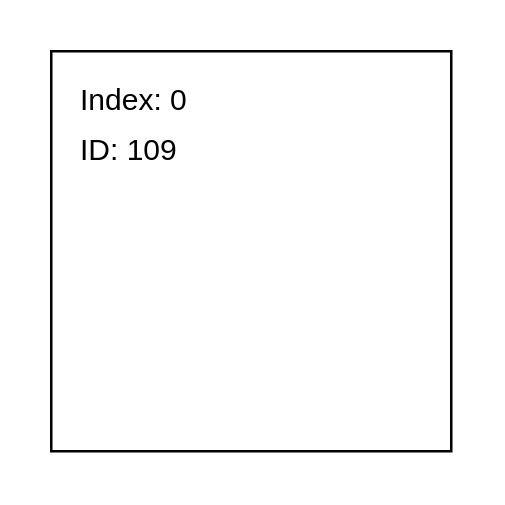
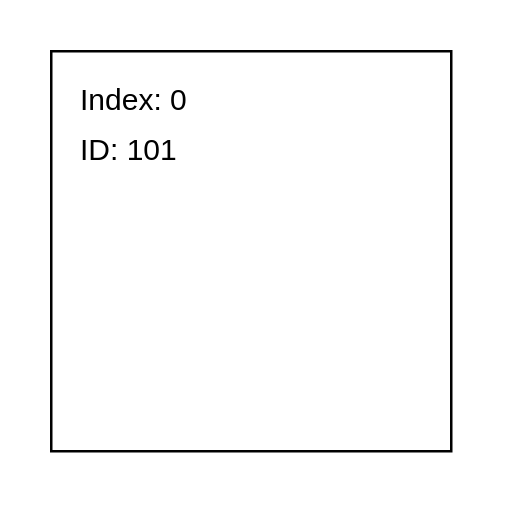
- <mxCell id="4" value="ID: 109" style="text;html=1;strokeColor=none;fillColor=none;align=left;verticalAlign=middle;whiteSpace=wrap;rounded=0;" vertex="1" parent="1"><mxGeometry x="30" y="50" width="140" height="20" as="geometry" /></mxCell>
+ <mxCell id="4" value="ID: 101" style="text;html=1;strokeColor=none;fillColor=none;align=left;verticalAlign=middle;whiteSpace=wrap;rounded=0;" vertex="1" parent="1"><mxGeometry x="30" y="50" width="140" height="20" as="geometry" /></mxCell>
